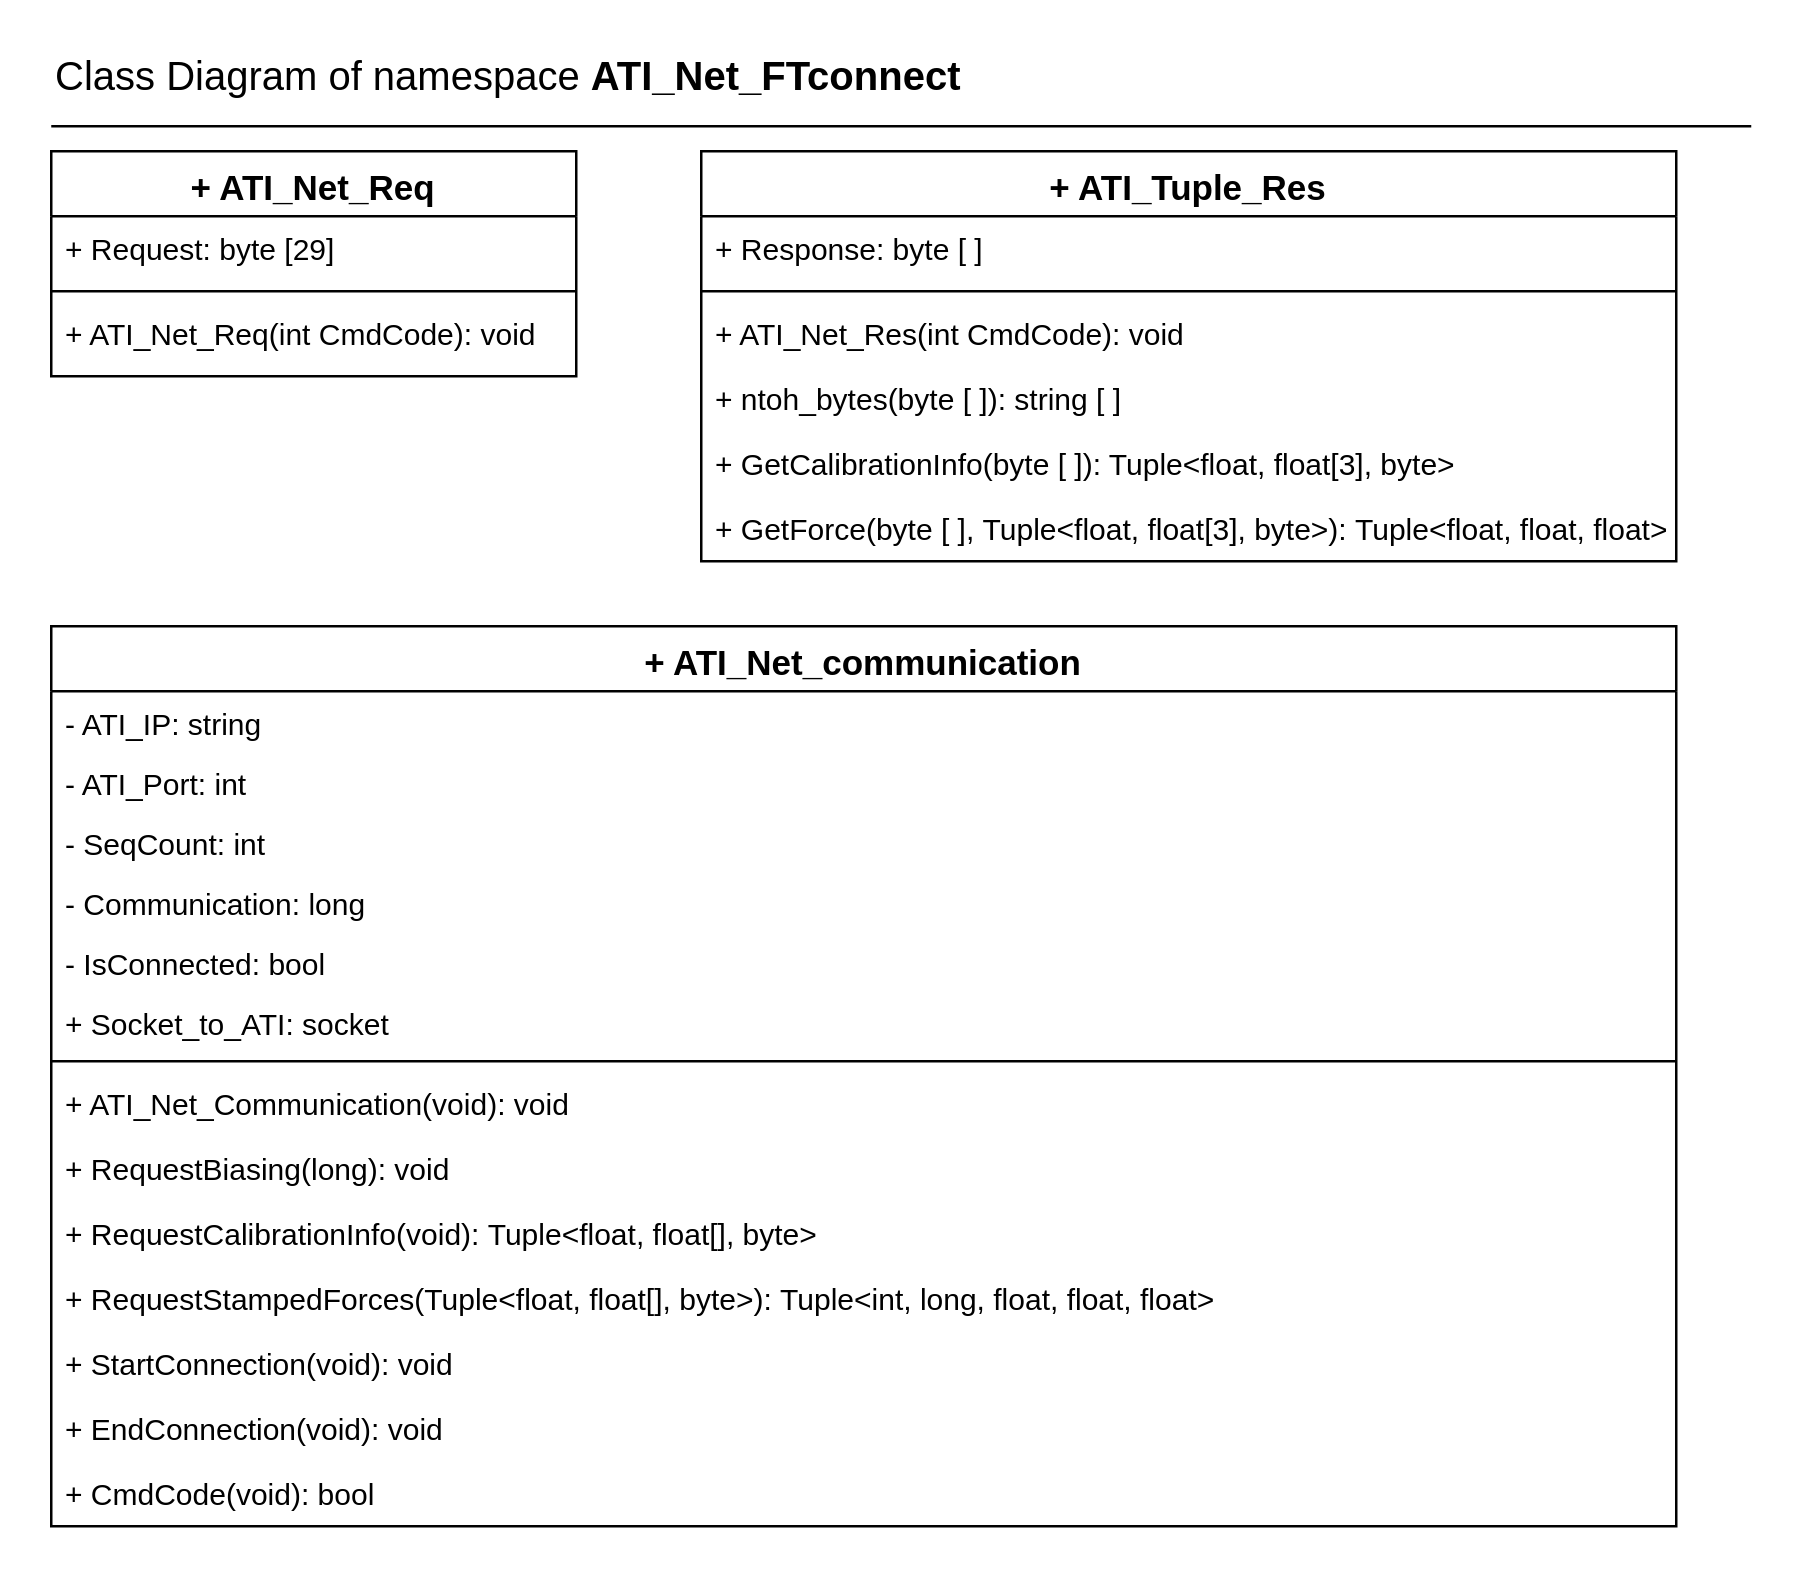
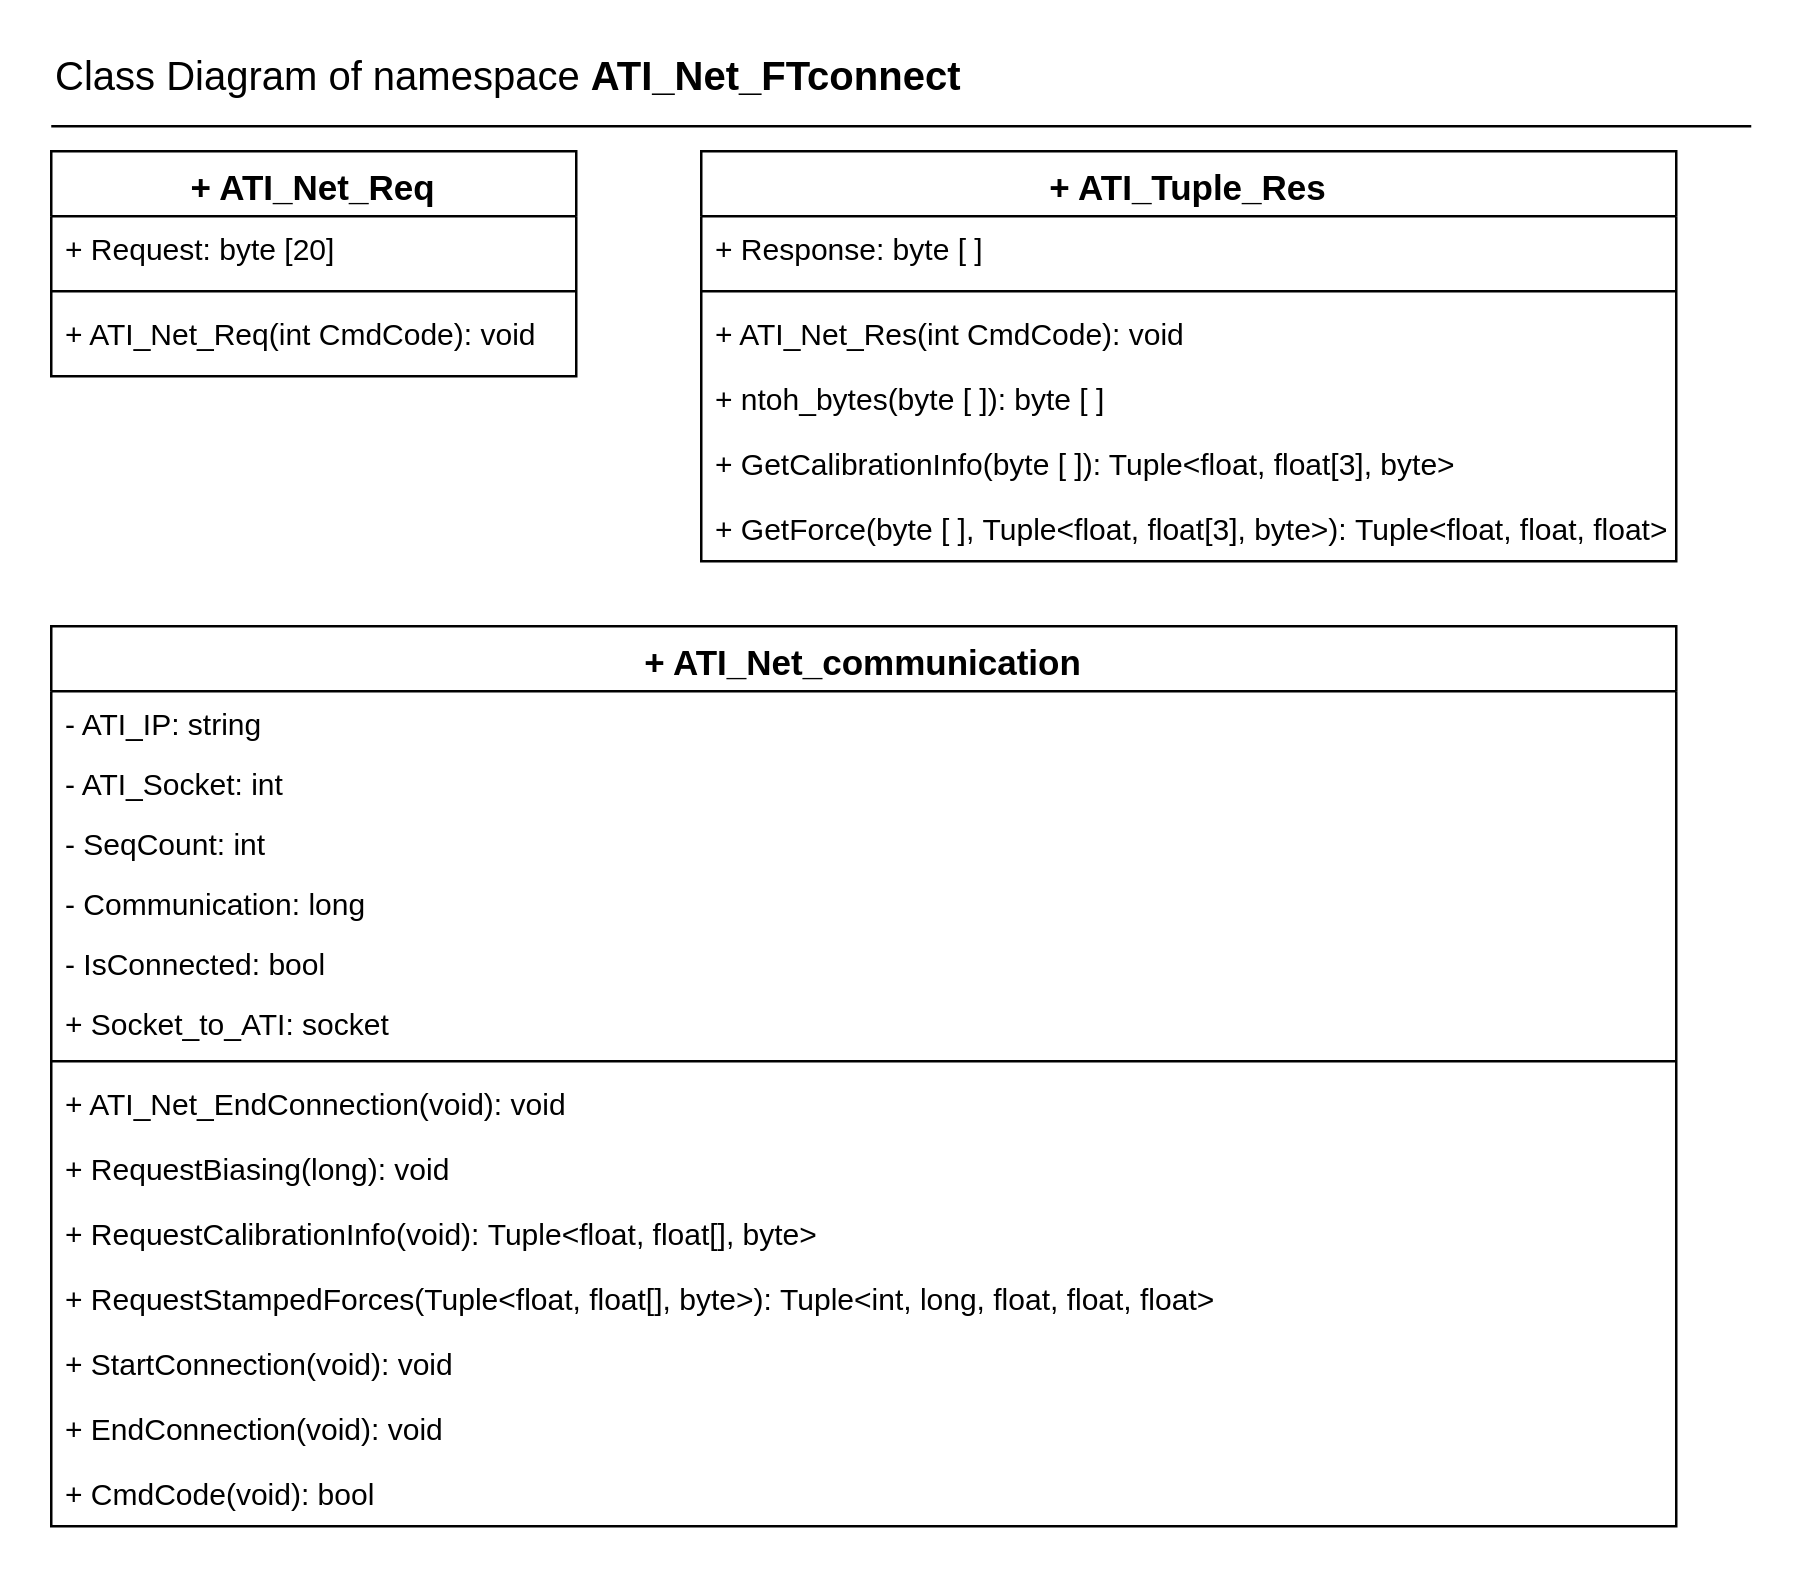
- <mxCell id="5" value="+ Request: byte [29]" style="text;strokeColor=none;fillColor=none;align=left;verticalAlign=top;spacingLeft=4;spacingRight=4;overflow=hidden;rotatable=0;points=[[0,0.5],[1,0.5]];portConstraint=eastwest;" parent="4" vertex="1"><mxGeometry y="26" width="210" height="26" as="geometry" /></mxCell>
+ <mxCell id="5" value="+ Request: byte [20]" style="text;strokeColor=none;fillColor=none;align=left;verticalAlign=top;spacingLeft=4;spacingRight=4;overflow=hidden;rotatable=0;points=[[0,0.5],[1,0.5]];portConstraint=eastwest;" parent="4" vertex="1"><mxGeometry y="26" width="210" height="26" as="geometry" /></mxCell>
- <mxCell id="28" value="+ ntoh_bytes(byte [ ]): string [ ] " style="text;strokeColor=none;fillColor=none;align=left;verticalAlign=top;spacingLeft=4;spacingRight=4;overflow=hidden;rotatable=0;points=[[0,0.5],[1,0.5]];portConstraint=eastwest;" vertex="1" parent="24"><mxGeometry y="86" width="390" height="26" as="geometry" /></mxCell>
+ <mxCell id="28" value="+ ntoh_bytes(byte [ ]): byte [ ] " style="text;strokeColor=none;fillColor=none;align=left;verticalAlign=top;spacingLeft=4;spacingRight=4;overflow=hidden;rotatable=0;points=[[0,0.5],[1,0.5]];portConstraint=eastwest;" vertex="1" parent="24"><mxGeometry y="86" width="390" height="26" as="geometry" /></mxCell>
- <mxCell id="11" value="- ATI_Port: int" style="text;strokeColor=none;fillColor=none;align=left;verticalAlign=top;spacingLeft=4;spacingRight=4;overflow=hidden;rotatable=0;points=[[0,0.5],[1,0.5]];portConstraint=eastwest;spacingBottom=0;spacingTop=0;labelBackgroundColor=none;horizontal=1;" vertex="1" parent="9"><mxGeometry y="50" width="650" height="24" as="geometry" /></mxCell>
+ <mxCell id="11" value="- ATI_Socket: int" style="text;strokeColor=none;fillColor=none;align=left;verticalAlign=top;spacingLeft=4;spacingRight=4;overflow=hidden;rotatable=0;points=[[0,0.5],[1,0.5]];portConstraint=eastwest;spacingBottom=0;spacingTop=0;labelBackgroundColor=none;horizontal=1;" vertex="1" parent="9"><mxGeometry y="50" width="650" height="24" as="geometry" /></mxCell>
- <mxCell id="17" value="+ ATI_Net_Communication(void): void " style="text;strokeColor=none;fillColor=none;align=left;verticalAlign=top;spacingLeft=4;spacingRight=4;overflow=hidden;rotatable=0;points=[[0,0.5],[1,0.5]];portConstraint=eastwest;" vertex="1" parent="9"><mxGeometry y="178" width="650" height="26" as="geometry" /></mxCell>
+ <mxCell id="17" value="+ ATI_Net_EndConnection(void): void " style="text;strokeColor=none;fillColor=none;align=left;verticalAlign=top;spacingLeft=4;spacingRight=4;overflow=hidden;rotatable=0;points=[[0,0.5],[1,0.5]];portConstraint=eastwest;" vertex="1" parent="9"><mxGeometry y="178" width="650" height="26" as="geometry" /></mxCell>
